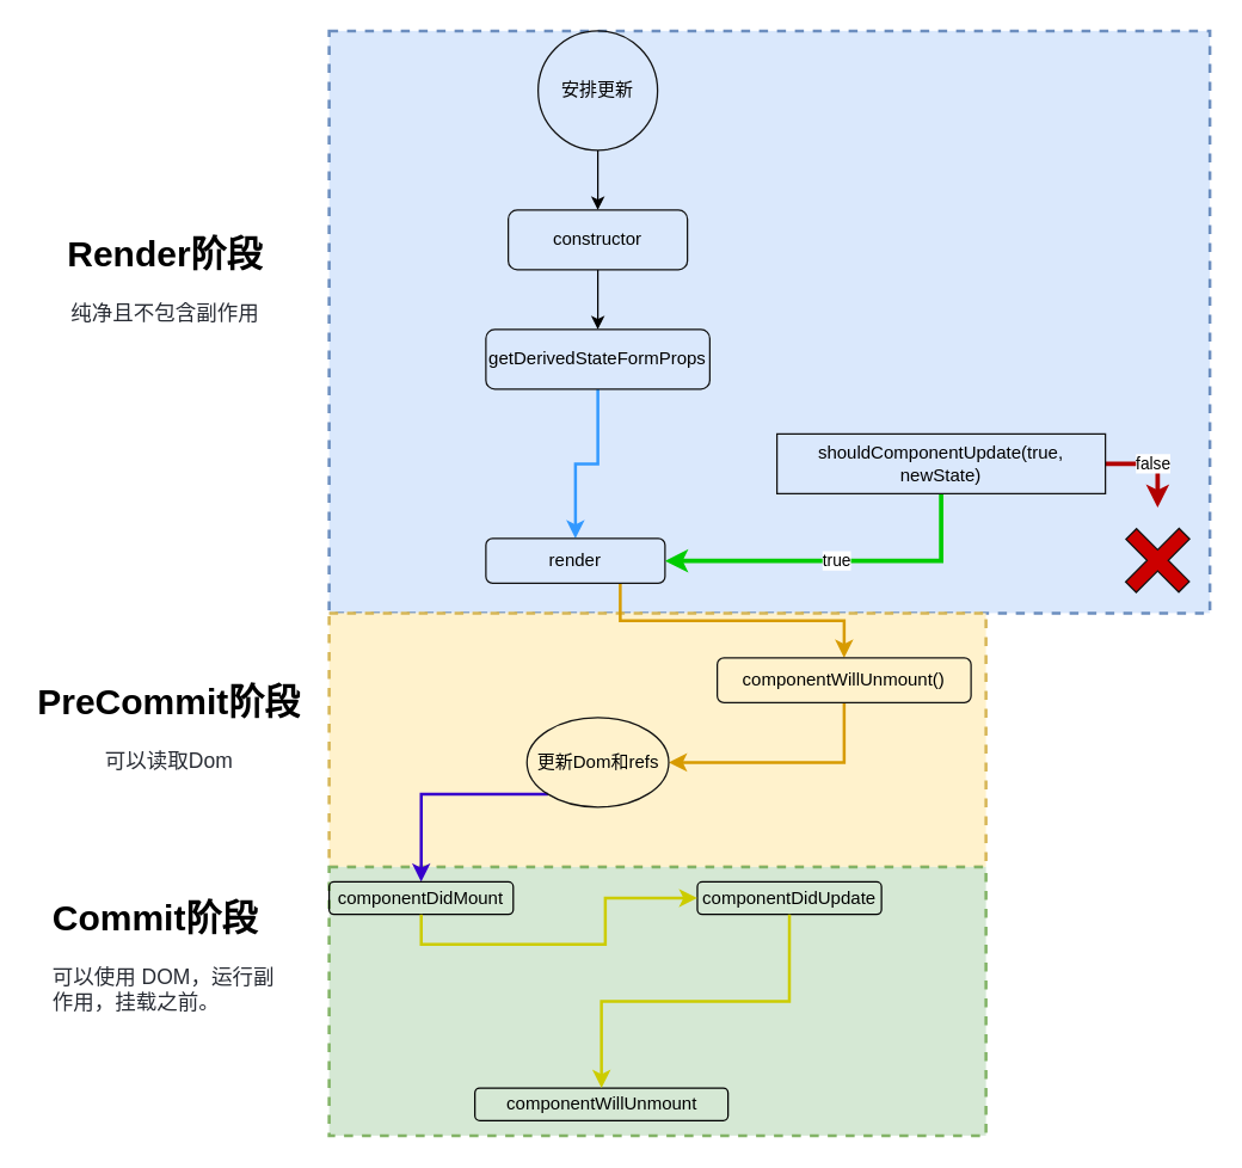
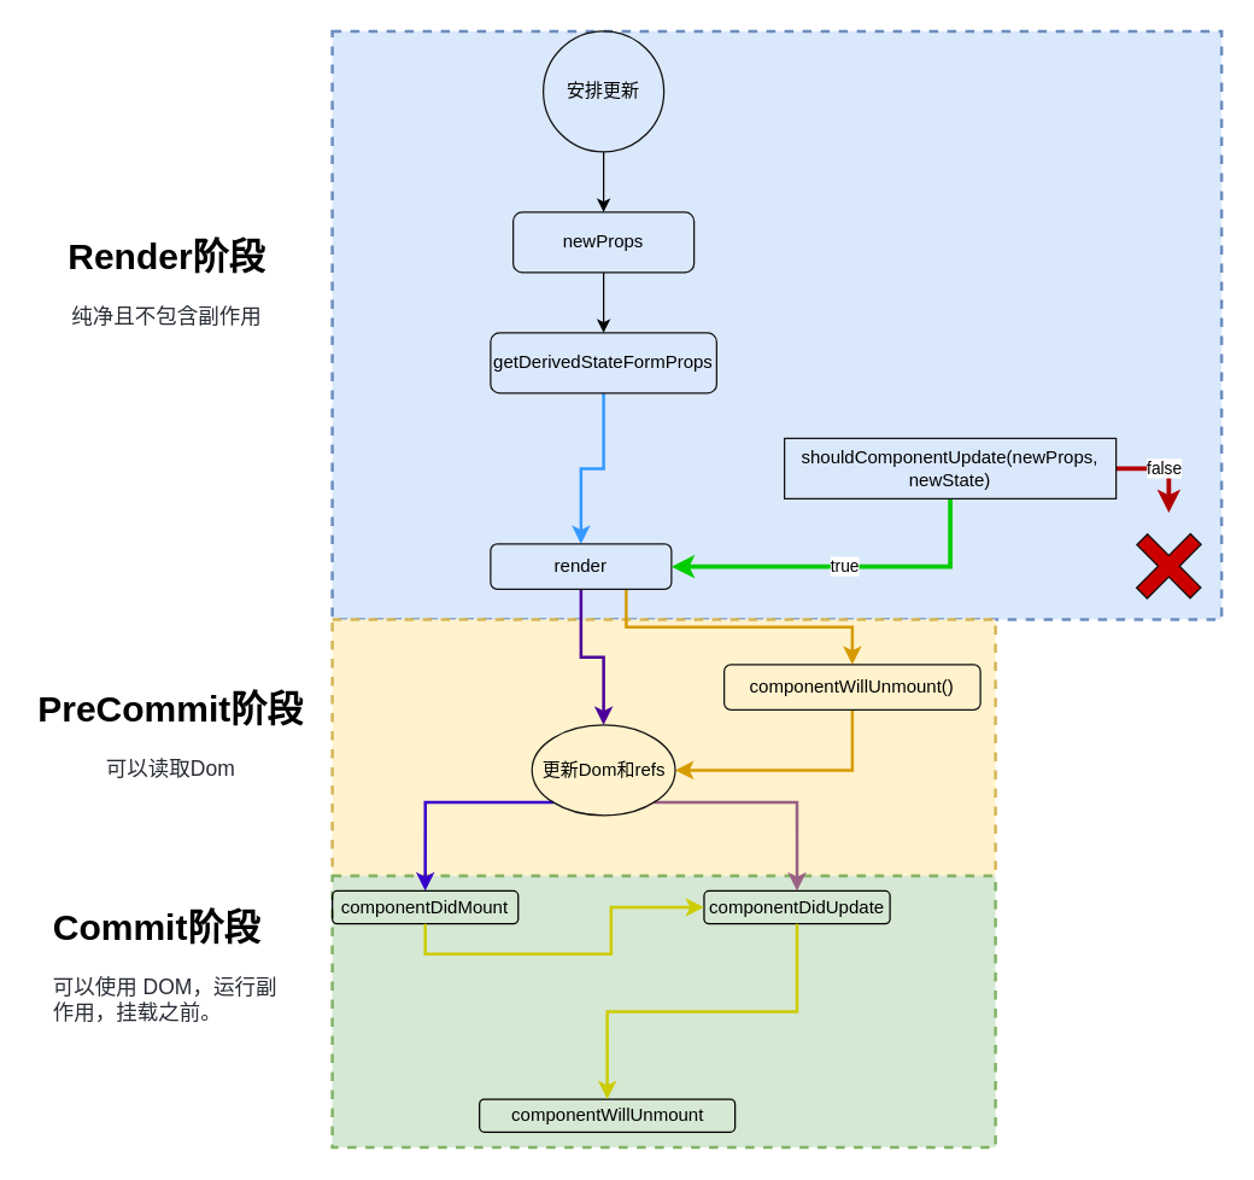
- <mxCell id="6" value="constructor" style="rounded=1;whiteSpace=wrap;html=1;fillColor=none;strokeColor=#121212;fontColor=#000000;" parent="1" vertex="1"><mxGeometry x="340" y="140" width="120" height="40" as="geometry" /></mxCell>
+ <mxCell id="6" value="newProps" style="rounded=1;whiteSpace=wrap;html=1;fillColor=none;strokeColor=#121212;fontColor=#000000;" parent="1" vertex="1"><mxGeometry x="340" y="140" width="120" height="40" as="geometry" /></mxCell>
- <mxCell id="17" value="&#10;&#10;&lt;span style=&quot;color: rgb(0, 0, 0); font-family: helvetica; font-size: 12px; font-style: normal; font-weight: 400; letter-spacing: normal; text-align: center; text-indent: 0px; text-transform: none; word-spacing: 0px; display: inline; float: none;&quot;&gt;shouldComponentUpdate(true, newState)&lt;/span&gt;&#10;&#10;" style="rounded=0;whiteSpace=wrap;html=1;strokeColor=#121212;fontColor=#000000;fillColor=none;labelBackgroundColor=none;" parent="1" vertex="1"><mxGeometry x="520" y="290" width="220" height="40" as="geometry" /></mxCell>
+ <mxCell id="17" value="&#10;&#10;&lt;span style=&quot;color: rgb(0, 0, 0); font-family: helvetica; font-size: 12px; font-style: normal; font-weight: 400; letter-spacing: normal; text-align: center; text-indent: 0px; text-transform: none; word-spacing: 0px; display: inline; float: none;&quot;&gt;shouldComponentUpdate(newProps, newState)&lt;/span&gt;&#10;&#10;" style="rounded=0;whiteSpace=wrap;html=1;strokeColor=#121212;fontColor=#000000;fillColor=none;labelBackgroundColor=none;" parent="1" vertex="1"><mxGeometry x="520" y="290" width="220" height="40" as="geometry" /></mxCell>
+ <mxCell id="12" style="edgeStyle=orthogonalEdgeStyle;rounded=0;orthogonalLoop=1;jettySize=auto;html=1;exitX=0.5;exitY=1;exitDx=0;exitDy=0;entryX=0.5;entryY=0;entryDx=0;entryDy=0;labelBackgroundColor=#ffffff;strokeWidth=2;fontColor=#000000;strokeColor=#4C0099;" parent="1" source="13" target="22" edge="1"><mxGeometry relative="1" as="geometry" /></mxCell>
+ <mxCell id="21" style="edgeStyle=orthogonalEdgeStyle;rounded=0;orthogonalLoop=1;jettySize=auto;html=1;exitX=1;exitY=1;exitDx=0;exitDy=0;strokeColor=#996185;strokeWidth=2;gradientColor=#d5739d;fillColor=#e6d0de;entryX=0.5;entryY=0;entryDx=0;entryDy=0;" edge="1" parent="1" source="22" target="26"><mxGeometry relative="1" as="geometry"><mxPoint x="470" y="620" as="targetPoint" /></mxGeometry></mxCell>
